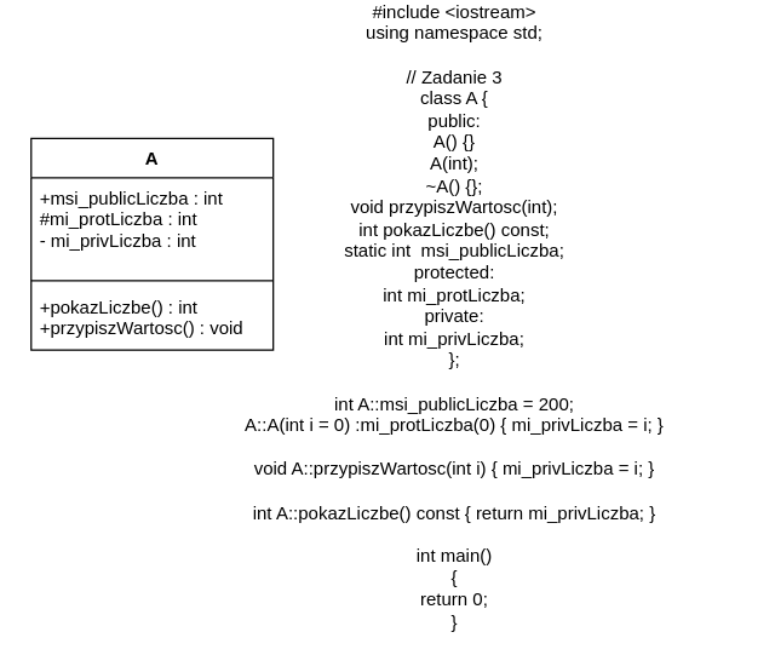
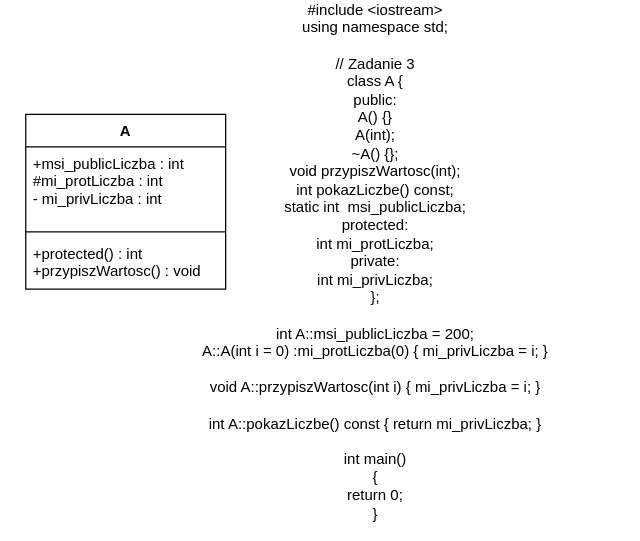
- <mxCell id="5" value="+pokazLiczbe() : int&#10;+przypiszWartosc() : void" style="text;strokeColor=none;fillColor=none;align=left;verticalAlign=top;spacingLeft=4;spacingRight=4;overflow=hidden;rotatable=0;points=[[0,0.5],[1,0.5]];portConstraint=eastwest;" vertex="1" parent="2"><mxGeometry y="98" width="160" height="42" as="geometry" /></mxCell>
+ <mxCell id="5" value="+protected() : int&#10;+przypiszWartosc() : void" style="text;strokeColor=none;fillColor=none;align=left;verticalAlign=top;spacingLeft=4;spacingRight=4;overflow=hidden;rotatable=0;points=[[0,0.5],[1,0.5]];portConstraint=eastwest;" vertex="1" parent="2"><mxGeometry y="98" width="160" height="42" as="geometry" /></mxCell>
